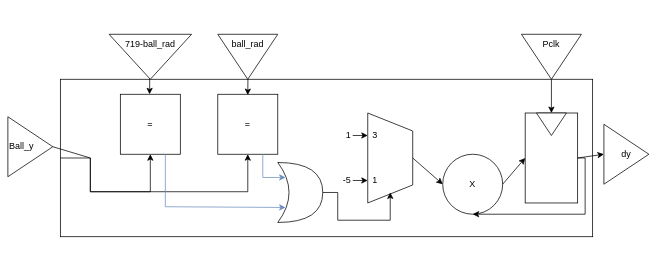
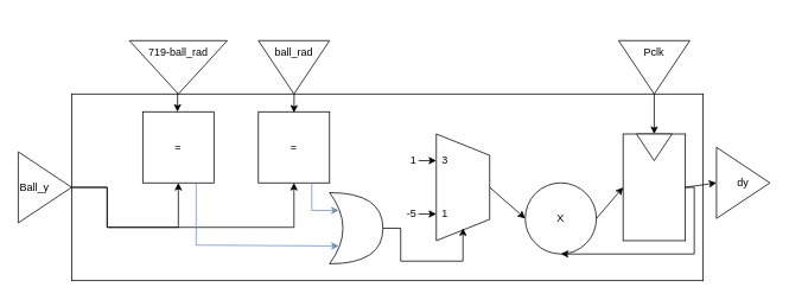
- <mxCell id="3" value="Ball_y" style="triangle;whiteSpace=wrap;html=1;align=left;" vertex="1" parent="1"><mxGeometry x="10" y="155" width="60" height="80" as="geometry" /></mxCell>
+ <mxCell id="3" value="Ball_y" style="triangle;whiteSpace=wrap;html=1;align=left;" vertex="1" parent="1"><mxGeometry x="20" y="170" width="60" height="80" as="geometry" /></mxCell>
